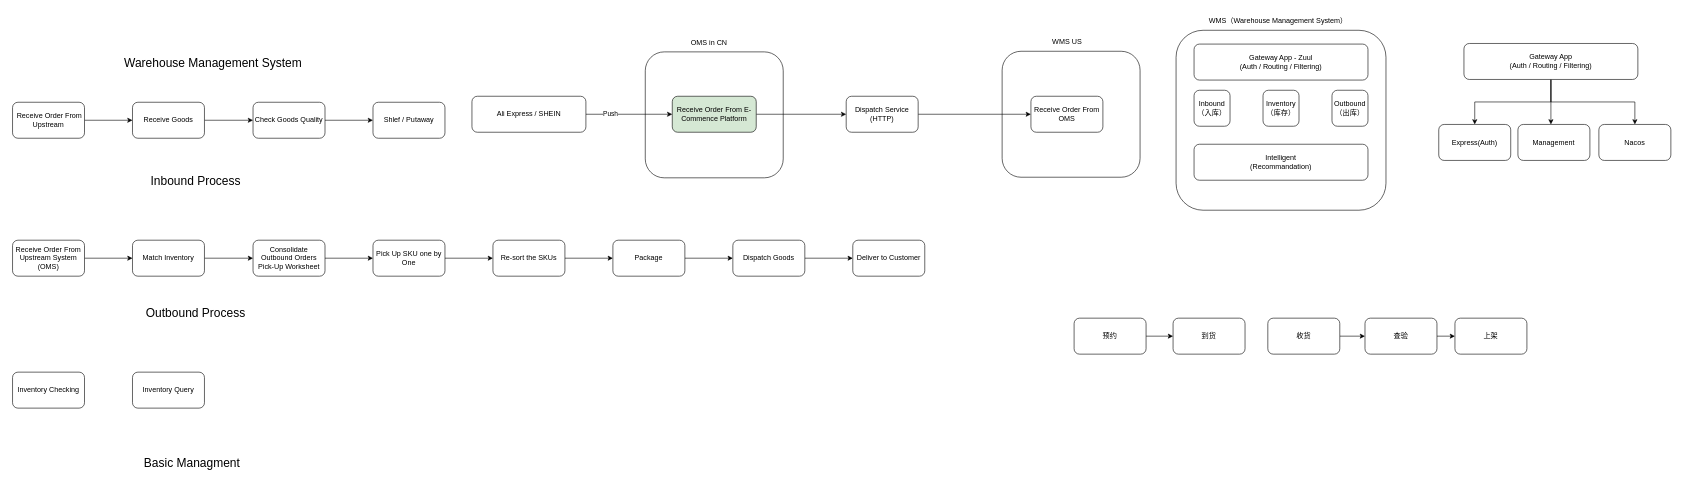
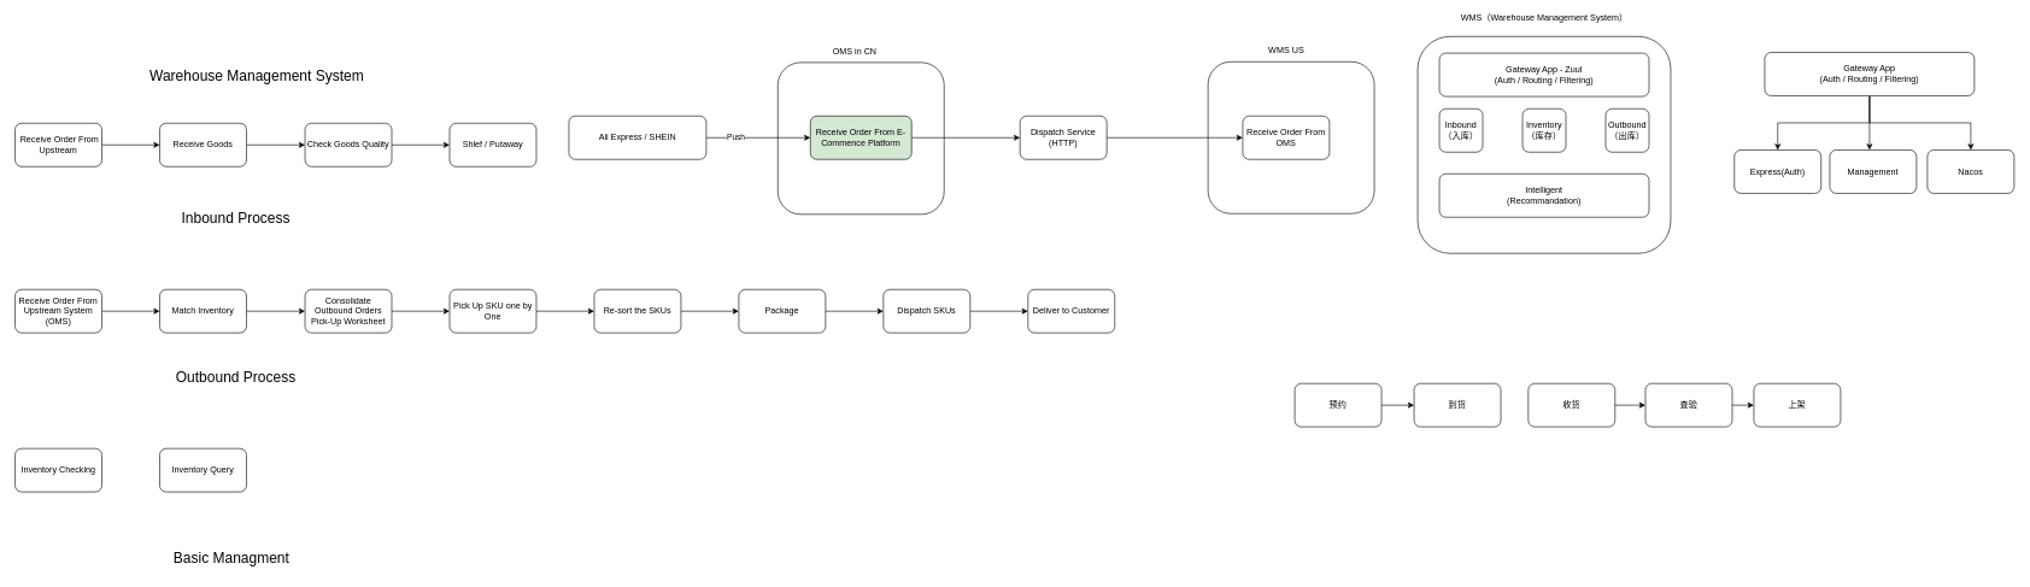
- <mxCell id="55" value="WMS（Warehouse Management System）" style="text;html=1;align=center;verticalAlign=middle;resizable=0;points=[];autosize=1;strokeColor=none;fillColor=none;" parent="1" vertex="1"><mxGeometry x="2005" y="20" width="250" height="30" as="geometry" /></mxCell>
+ <mxCell id="55" value="WMS（Warehouse Management System）" style="text;html=1;align=center;verticalAlign=middle;resizable=0;points=[];autosize=1;strokeColor=none;fillColor=none;" parent="1" vertex="1"><mxGeometry x="2010" y="10" width="250" height="30" as="geometry" /></mxCell>
- <mxCell id="27" value="Dispatch Goods" style="whiteSpace=wrap;html=1;rounded=1;" parent="1" vertex="1"><mxGeometry x="1221" y="400" width="120" height="60" as="geometry" /></mxCell>
+ <mxCell id="27" value="Dispatch SKUs" style="whiteSpace=wrap;html=1;rounded=1;" parent="1" vertex="1"><mxGeometry x="1221" y="400" width="120" height="60" as="geometry" /></mxCell>
